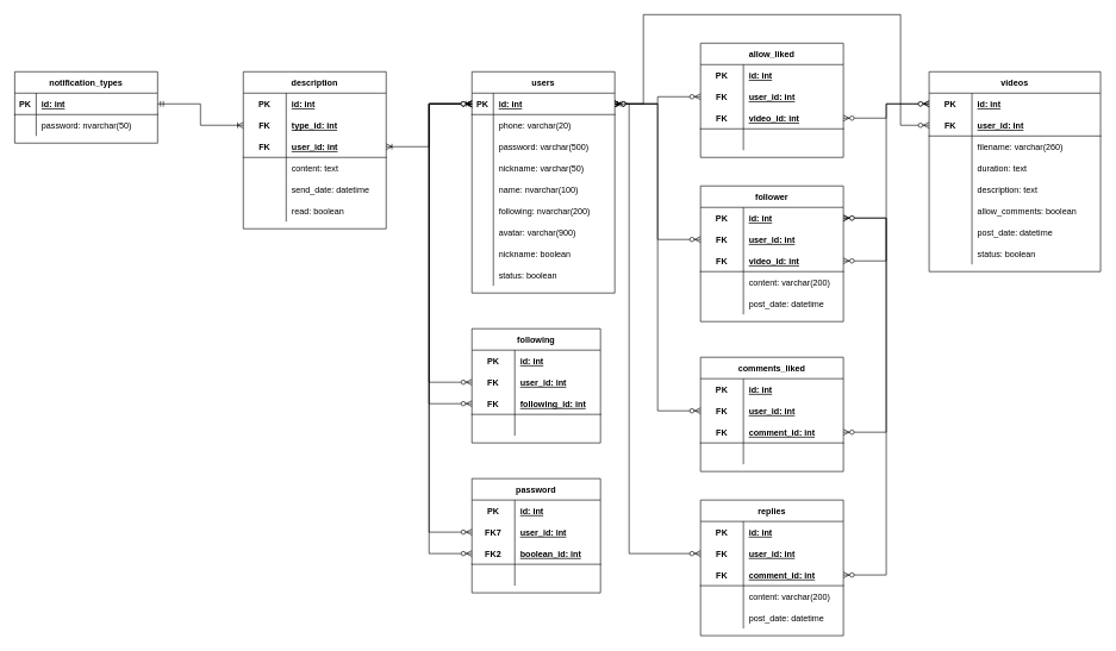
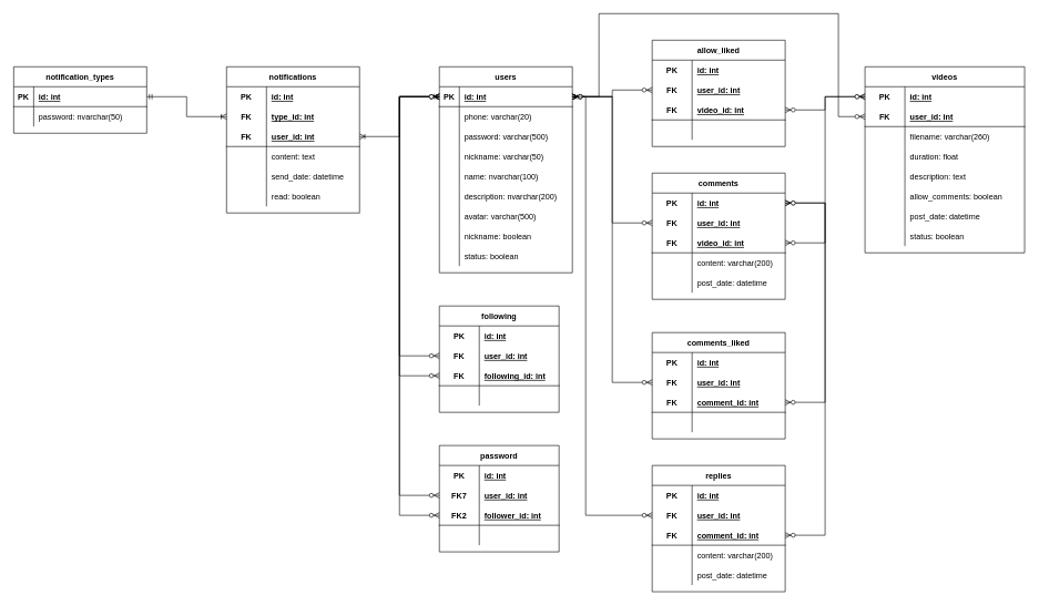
- <mxCell id="139" value="description" style="shape=table;startSize=30;container=1;collapsible=1;childLayout=tableLayout;fixedRows=1;rowLines=0;fontStyle=1;align=center;resizeLast=1;" parent="1" vertex="1"><mxGeometry x="340" y="100" width="200" height="220" as="geometry" /></mxCell>
+ <mxCell id="139" value="notifications" style="shape=table;startSize=30;container=1;collapsible=1;childLayout=tableLayout;fixedRows=1;rowLines=0;fontStyle=1;align=center;resizeLast=1;" parent="1" vertex="1"><mxGeometry x="340" y="100" width="200" height="220" as="geometry" /></mxCell>
- <mxCell id="68" value="duration: text" style="shape=partialRectangle;connectable=0;fillColor=none;top=0;left=0;bottom=0;right=0;align=left;spacingLeft=6;overflow=hidden;" parent="66" vertex="1"><mxGeometry x="60" width="180" height="30" as="geometry"><mxRectangle width="180" height="30" as="alternateBounds" /></mxGeometry></mxCell>
+ <mxCell id="68" value="duration: float" style="shape=partialRectangle;connectable=0;fillColor=none;top=0;left=0;bottom=0;right=0;align=left;spacingLeft=6;overflow=hidden;" parent="66" vertex="1"><mxGeometry x="60" width="180" height="30" as="geometry"><mxRectangle width="180" height="30" as="alternateBounds" /></mxGeometry></mxCell>
- <mxCell id="81" value="follower" style="shape=table;startSize=30;container=1;collapsible=1;childLayout=tableLayout;fixedRows=1;rowLines=0;fontStyle=1;align=center;resizeLast=1;" parent="1" vertex="1"><mxGeometry x="980" y="260" width="200" height="190" as="geometry" /></mxCell>
+ <mxCell id="81" value="comments" style="shape=table;startSize=30;container=1;collapsible=1;childLayout=tableLayout;fixedRows=1;rowLines=0;fontStyle=1;align=center;resizeLast=1;" parent="1" vertex="1"><mxGeometry x="980" y="260" width="200" height="190" as="geometry" /></mxCell>
- <mxCell id="20" value="following: nvarchar(200)" style="shape=partialRectangle;connectable=0;fillColor=none;top=0;left=0;bottom=0;right=0;align=left;spacingLeft=6;overflow=hidden;" parent="18" vertex="1"><mxGeometry x="30" width="170" height="30" as="geometry"><mxRectangle width="170" height="30" as="alternateBounds" /></mxGeometry></mxCell>
+ <mxCell id="20" value="description: nvarchar(200)" style="shape=partialRectangle;connectable=0;fillColor=none;top=0;left=0;bottom=0;right=0;align=left;spacingLeft=6;overflow=hidden;" parent="18" vertex="1"><mxGeometry x="30" width="170" height="30" as="geometry"><mxRectangle width="170" height="30" as="alternateBounds" /></mxGeometry></mxCell>
- <mxCell id="23" value="avatar: varchar(900)" style="shape=partialRectangle;connectable=0;fillColor=none;top=0;left=0;bottom=0;right=0;align=left;spacingLeft=6;overflow=hidden;" parent="21" vertex="1"><mxGeometry x="30" width="170" height="30" as="geometry"><mxRectangle width="170" height="30" as="alternateBounds" /></mxGeometry></mxCell>
+ <mxCell id="23" value="avatar: varchar(500)" style="shape=partialRectangle;connectable=0;fillColor=none;top=0;left=0;bottom=0;right=0;align=left;spacingLeft=6;overflow=hidden;" parent="21" vertex="1"><mxGeometry x="30" width="170" height="30" as="geometry"><mxRectangle width="170" height="30" as="alternateBounds" /></mxGeometry></mxCell>
- <mxCell id="52" value="boolean_id: int" style="shape=partialRectangle;connectable=0;fillColor=none;top=0;left=0;bottom=0;right=0;align=left;spacingLeft=6;fontStyle=5;overflow=hidden;" parent="50" vertex="1"><mxGeometry x="60" width="120" height="30" as="geometry"><mxRectangle width="120" height="30" as="alternateBounds" /></mxGeometry></mxCell>
+ <mxCell id="52" value="follower_id: int" style="shape=partialRectangle;connectable=0;fillColor=none;top=0;left=0;bottom=0;right=0;align=left;spacingLeft=6;fontStyle=5;overflow=hidden;" parent="50" vertex="1"><mxGeometry x="60" width="120" height="30" as="geometry"><mxRectangle width="120" height="30" as="alternateBounds" /></mxGeometry></mxCell>
